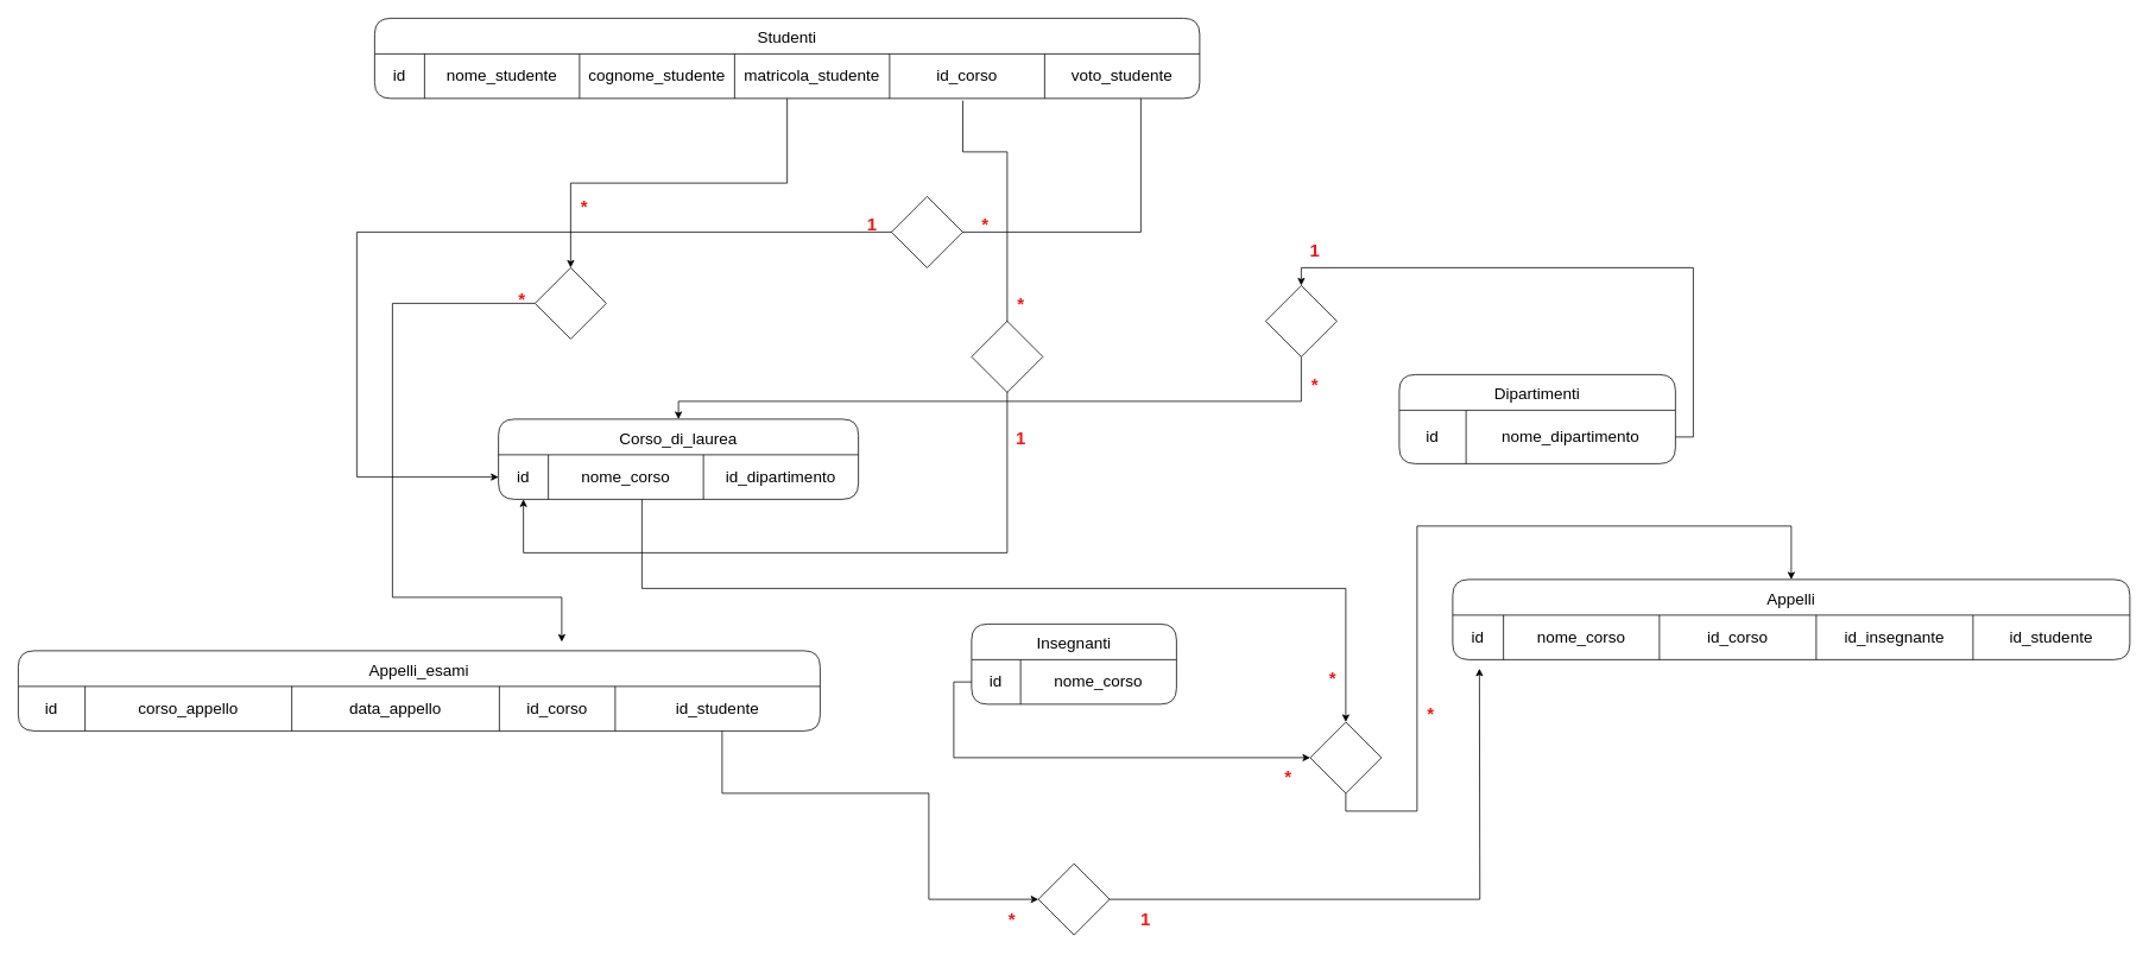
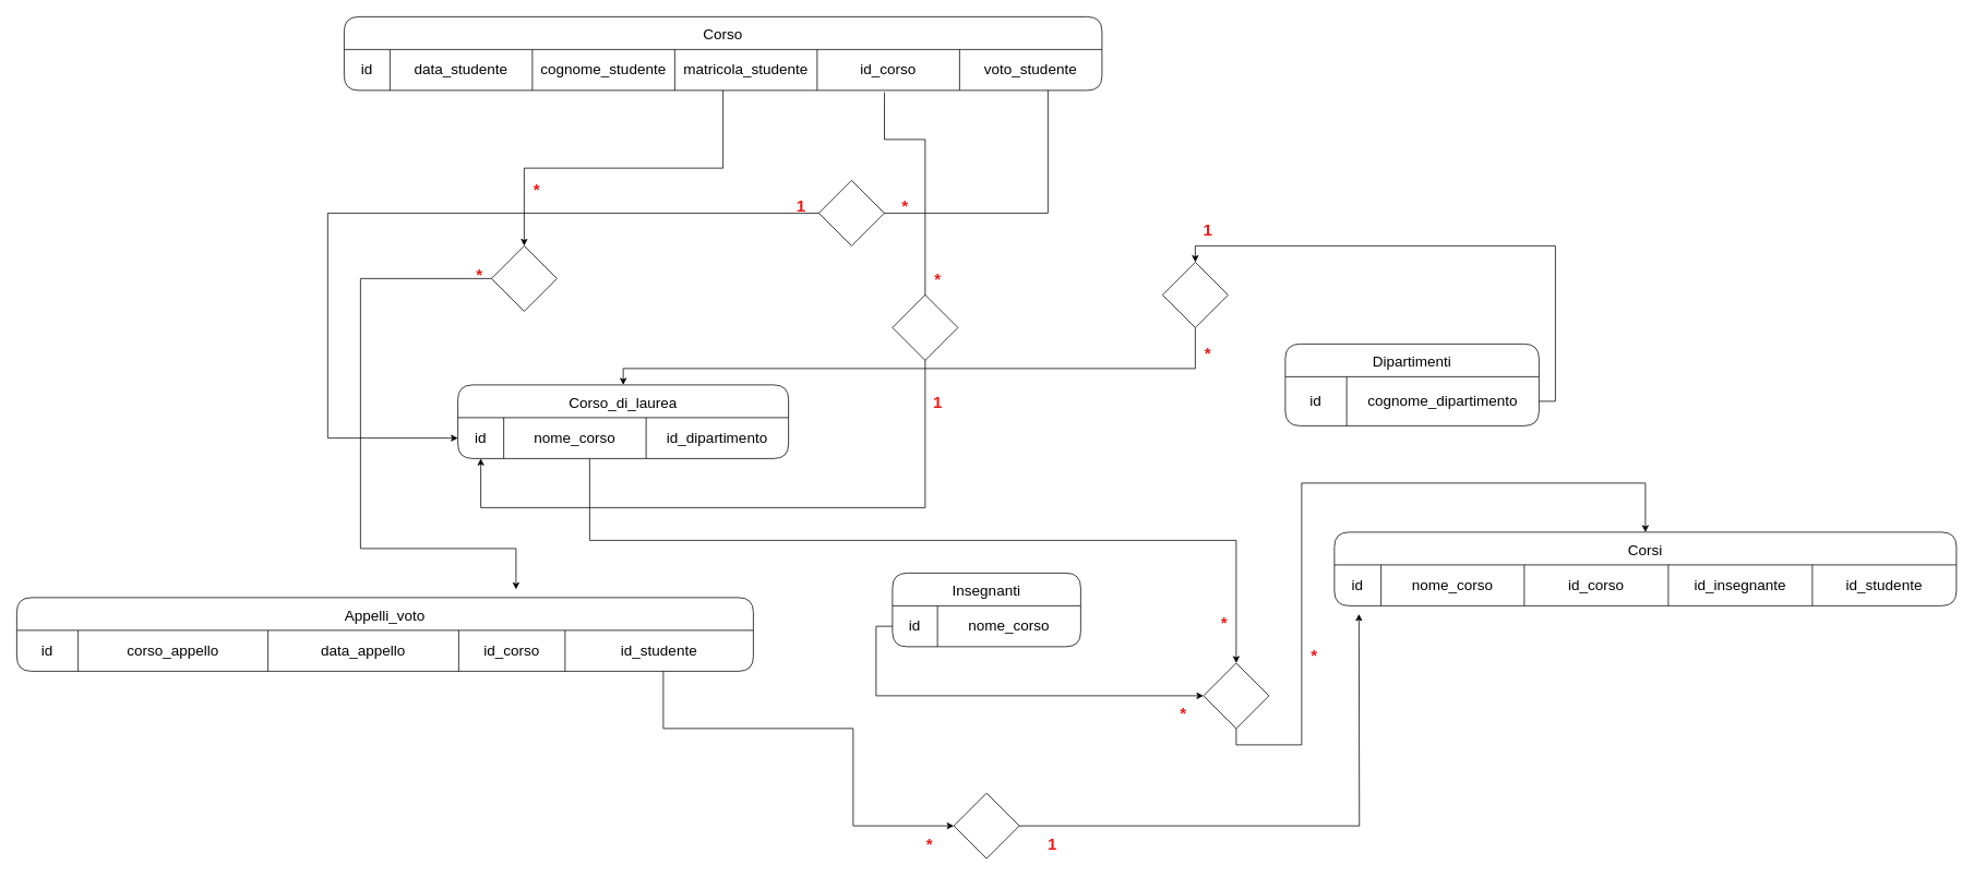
- <mxCell id="3" value="Studenti" style="shape=table;startSize=40;container=1;collapsible=0;childLayout=tableLayout;strokeColor=default;fontSize=18;rounded=1;" vertex="1" parent="1"><mxGeometry x="420" y="20" width="926" height="90.0" as="geometry" /></mxCell>
+ <mxCell id="3" value="Corso" style="shape=table;startSize=40;container=1;collapsible=0;childLayout=tableLayout;strokeColor=default;fontSize=18;rounded=1;" vertex="1" parent="1"><mxGeometry x="420" y="20" width="926" height="90.0" as="geometry" /></mxCell>
- <mxCell id="6" value="nome_studente" style="shape=partialRectangle;html=1;whiteSpace=wrap;connectable=0;strokeColor=inherit;overflow=hidden;fillColor=none;top=0;left=0;bottom=0;right=0;pointerEvents=1;fontSize=18;" vertex="1" parent="4"><mxGeometry x="56" width="174" height="50" as="geometry"><mxRectangle width="174" height="50" as="alternateBounds" /></mxGeometry></mxCell>
+ <mxCell id="6" value="data_studente" style="shape=partialRectangle;html=1;whiteSpace=wrap;connectable=0;strokeColor=inherit;overflow=hidden;fillColor=none;top=0;left=0;bottom=0;right=0;pointerEvents=1;fontSize=18;" vertex="1" parent="4"><mxGeometry x="56" width="174" height="50" as="geometry"><mxRectangle width="174" height="50" as="alternateBounds" /></mxGeometry></mxCell>
- <mxCell id="14" value="nome_dipartimento" style="shape=partialRectangle;html=1;whiteSpace=wrap;connectable=0;strokeColor=inherit;overflow=hidden;fillColor=none;top=0;left=0;bottom=0;right=0;pointerEvents=1;fontSize=18;" vertex="1" parent="12"><mxGeometry x="75" width="235" height="60" as="geometry"><mxRectangle width="235" height="60" as="alternateBounds" /></mxGeometry></mxCell>
+ <mxCell id="14" value="cognome_dipartimento" style="shape=partialRectangle;html=1;whiteSpace=wrap;connectable=0;strokeColor=inherit;overflow=hidden;fillColor=none;top=0;left=0;bottom=0;right=0;pointerEvents=1;fontSize=18;" vertex="1" parent="12"><mxGeometry x="75" width="235" height="60" as="geometry"><mxRectangle width="235" height="60" as="alternateBounds" /></mxGeometry></mxCell>
- <mxCell id="31" value="Appelli" style="shape=table;startSize=40;container=1;collapsible=0;childLayout=tableLayout;strokeColor=default;fontSize=18;rounded=1;" vertex="1" parent="1"><mxGeometry x="1630" y="650" width="760" height="90" as="geometry" /></mxCell>
+ <mxCell id="31" value="Corsi" style="shape=table;startSize=40;container=1;collapsible=0;childLayout=tableLayout;strokeColor=default;fontSize=18;rounded=1;" vertex="1" parent="1"><mxGeometry x="1630" y="650" width="760" height="90" as="geometry" /></mxCell>
- <mxCell id="15" value="Appelli_esami" style="shape=table;startSize=40;container=1;collapsible=0;childLayout=tableLayout;strokeColor=default;fontSize=18;rounded=1;" vertex="1" parent="1"><mxGeometry x="20" y="730" width="900" height="90" as="geometry" /></mxCell>
+ <mxCell id="15" value="Appelli_voto" style="shape=table;startSize=40;container=1;collapsible=0;childLayout=tableLayout;strokeColor=default;fontSize=18;rounded=1;" vertex="1" parent="1"><mxGeometry x="20" y="730" width="900" height="90" as="geometry" /></mxCell>
